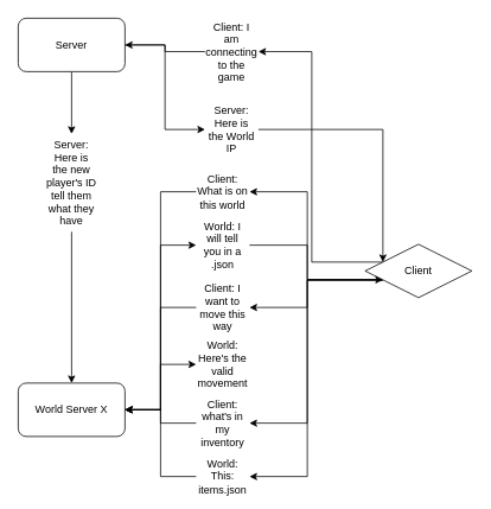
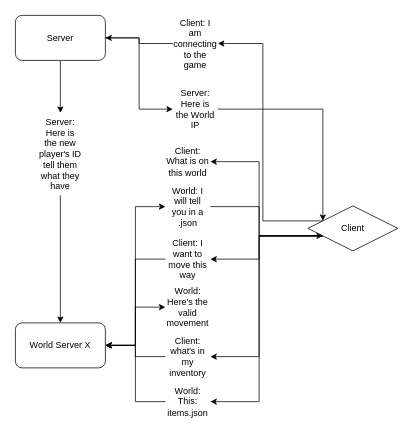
- <mxCell id="18" style="edgeStyle=orthogonalEdgeStyle;rounded=0;orthogonalLoop=1;jettySize=auto;html=1;exitX=0;exitY=0.5;exitDx=0;exitDy=0;entryX=1;entryY=0.5;entryDx=0;entryDy=0;" edge="1" parent="1" source="19" target="7"><mxGeometry relative="1" as="geometry" /></mxCell>
